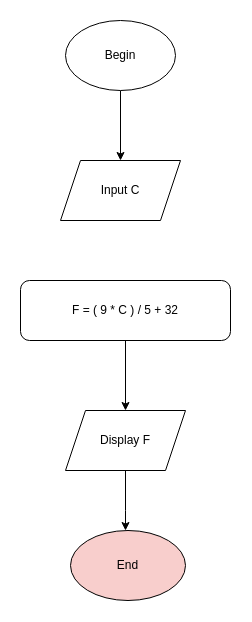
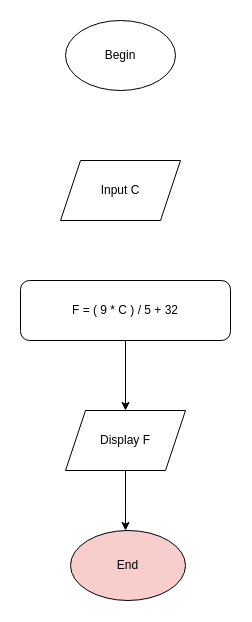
- <mxCell id="2" style="edgeStyle=orthogonalEdgeStyle;rounded=0;orthogonalLoop=1;jettySize=auto;html=1;exitX=0.5;exitY=1;exitDx=0;exitDy=0;entryX=0.5;entryY=0;entryDx=0;entryDy=0;" edge="1" parent="1" source="3" target="4"><mxGeometry relative="1" as="geometry" /></mxCell>
